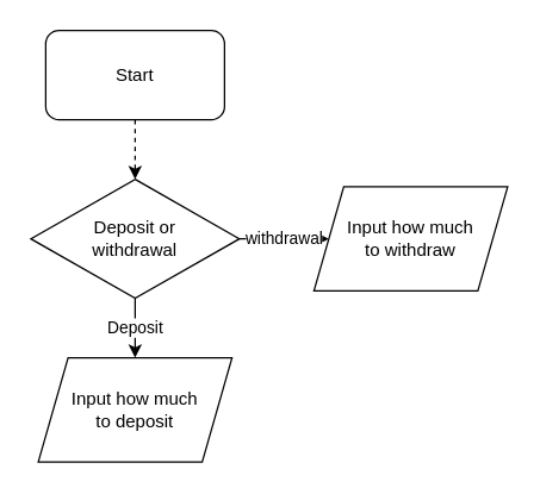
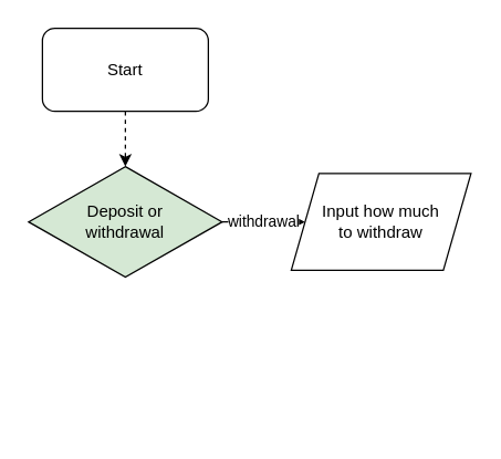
- <mxCell id="6" value="Deposit or&lt;br&gt;withdrawal" style="rhombus;whiteSpace=wrap;html=1;" vertex="1" parent="1"><mxGeometry x="20" y="120" width="140" height="80" as="geometry" /></mxCell>
+ <mxCell id="6" value="Deposit or&lt;br&gt;withdrawal" style="rhombus;whiteSpace=wrap;html=1;fillColor=#d5e8d4;" vertex="1" parent="1"><mxGeometry x="20" y="120" width="140" height="80" as="geometry" /></mxCell>
- <mxCell id="4" value="Deposit" style="edgeStyle=orthogonalEdgeStyle;rounded=0;orthogonalLoop=1;jettySize=auto;html=1;exitX=0.5;exitY=1;exitDx=0;exitDy=0;" edge="1" parent="1" source="6" target="7"><mxGeometry relative="1" as="geometry" /></mxCell>
- <mxCell id="7" value="Input how much&lt;br&gt;to deposit" style="shape=parallelogram;perimeter=parallelogramPerimeter;whiteSpace=wrap;html=1;fixedSize=1;" vertex="1" parent="1"><mxGeometry x="25" y="240" width="130" height="70" as="geometry" /></mxCell>
